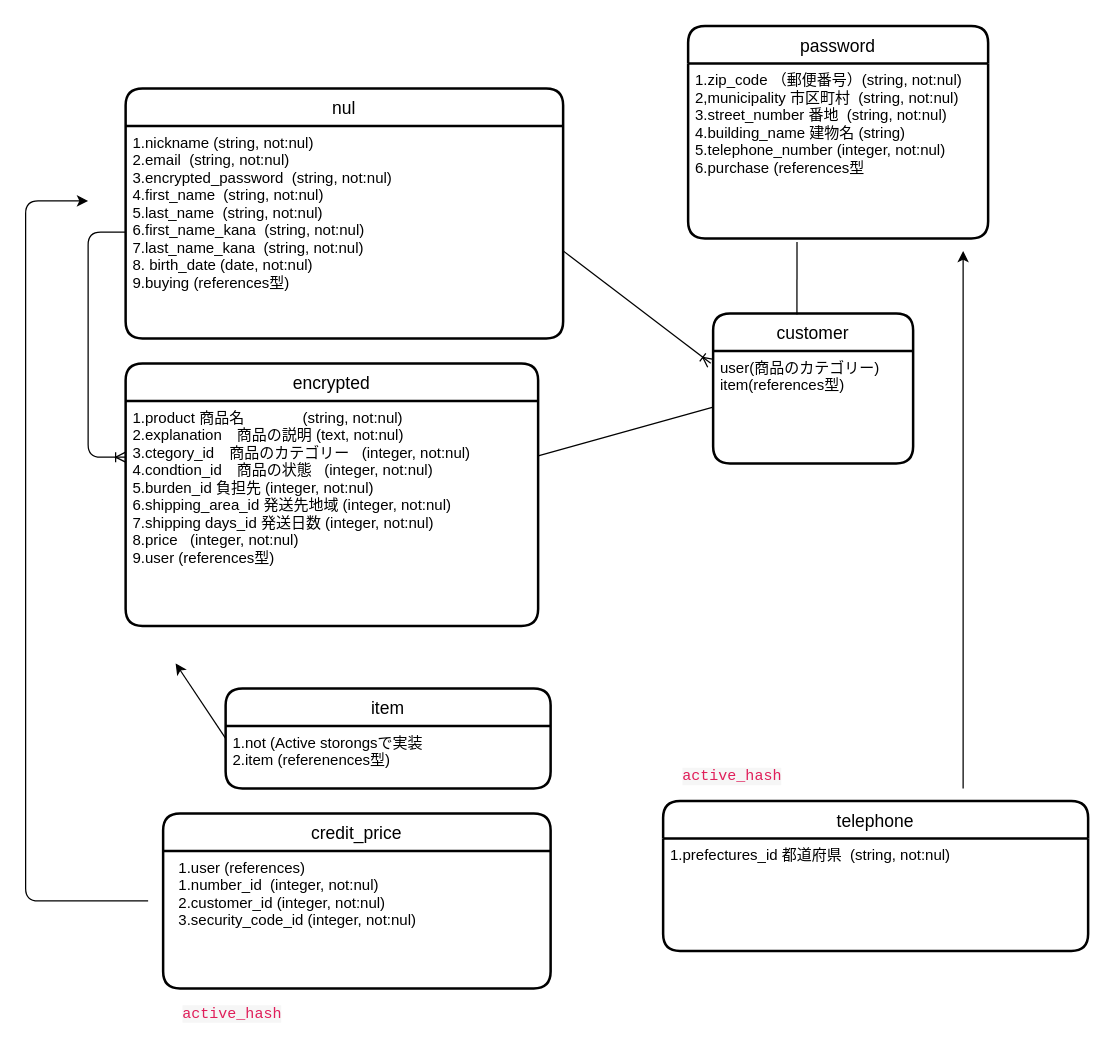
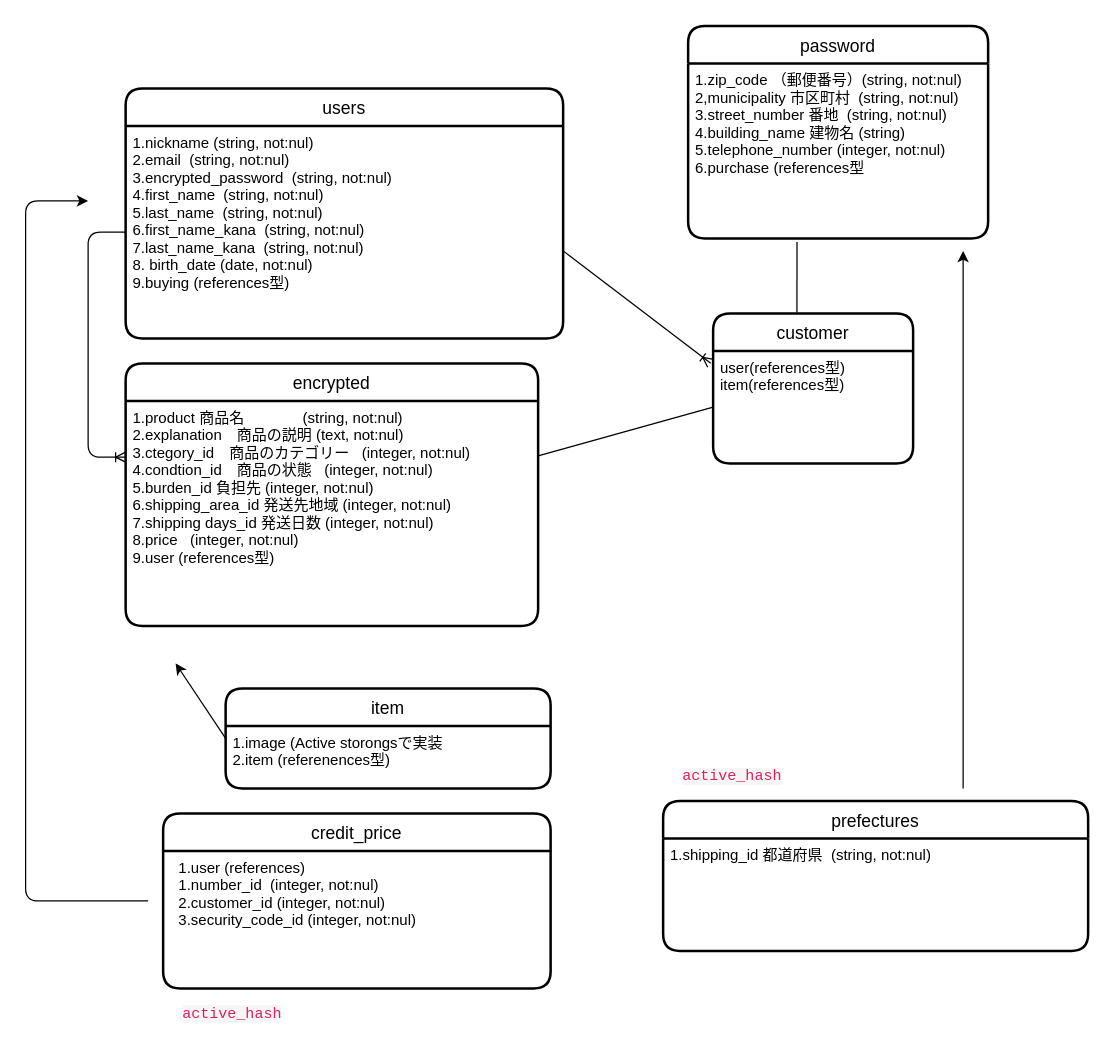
- <mxCell id="2" value="nul" style="swimlane;childLayout=stackLayout;horizontal=1;startSize=30;horizontalStack=0;rounded=1;fontSize=14;fontStyle=0;strokeWidth=2;resizeParent=0;resizeLast=1;shadow=0;dashed=0;align=center;" parent="1" vertex="1"><mxGeometry x="100" y="70" width="350" height="200" as="geometry" /></mxCell>
+ <mxCell id="2" value="users" style="swimlane;childLayout=stackLayout;horizontal=1;startSize=30;horizontalStack=0;rounded=1;fontSize=14;fontStyle=0;strokeWidth=2;resizeParent=0;resizeLast=1;shadow=0;dashed=0;align=center;" parent="1" vertex="1"><mxGeometry x="100" y="70" width="350" height="200" as="geometry" /></mxCell>
- <mxCell id="19" value="user(商品のカテゴリー) &#10;item(references型) " style="align=left;strokeColor=none;fillColor=none;spacingLeft=4;fontSize=12;verticalAlign=top;resizable=0;rotatable=0;part=1;" parent="18" vertex="1"><mxGeometry y="30" width="160" height="90" as="geometry" /></mxCell>
+ <mxCell id="19" value="user(references型) &#10;item(references型) " style="align=left;strokeColor=none;fillColor=none;spacingLeft=4;fontSize=12;verticalAlign=top;resizable=0;rotatable=0;part=1;" parent="18" vertex="1"><mxGeometry y="30" width="160" height="90" as="geometry" /></mxCell>
- <mxCell id="12" value="1.not (Active storongsで実装&#10;2.item (referenences型)" style="align=left;strokeColor=none;fillColor=none;spacingLeft=4;fontSize=12;verticalAlign=top;resizable=0;rotatable=0;part=1;" parent="11" vertex="1"><mxGeometry y="30" width="260" height="50" as="geometry" /></mxCell>
+ <mxCell id="12" value="1.image (Active storongsで実装&#10;2.item (referenences型)" style="align=left;strokeColor=none;fillColor=none;spacingLeft=4;fontSize=12;verticalAlign=top;resizable=0;rotatable=0;part=1;" parent="11" vertex="1"><mxGeometry y="30" width="260" height="50" as="geometry" /></mxCell>
- <mxCell id="14" value="telephone" style="swimlane;childLayout=stackLayout;horizontal=1;startSize=30;horizontalStack=0;rounded=1;fontSize=14;fontStyle=0;strokeWidth=2;resizeParent=0;resizeLast=1;shadow=0;dashed=0;align=center;" parent="1" vertex="1"><mxGeometry x="530" y="640" width="340" height="120" as="geometry" /></mxCell>
+ <mxCell id="14" value="prefectures" style="swimlane;childLayout=stackLayout;horizontal=1;startSize=30;horizontalStack=0;rounded=1;fontSize=14;fontStyle=0;strokeWidth=2;resizeParent=0;resizeLast=1;shadow=0;dashed=0;align=center;" parent="1" vertex="1"><mxGeometry x="530" y="640" width="340" height="120" as="geometry" /></mxCell>
- <mxCell id="15" value="1.prefectures_id 都道府県  (string, not:nul)" style="align=left;strokeColor=none;fillColor=none;spacingLeft=4;fontSize=12;verticalAlign=top;resizable=0;rotatable=0;part=1;" parent="14" vertex="1"><mxGeometry y="30" width="340" height="90" as="geometry" /></mxCell>
+ <mxCell id="15" value="1.shipping_id 都道府県  (string, not:nul)" style="align=left;strokeColor=none;fillColor=none;spacingLeft=4;fontSize=12;verticalAlign=top;resizable=0;rotatable=0;part=1;" parent="14" vertex="1"><mxGeometry y="30" width="340" height="90" as="geometry" /></mxCell>
